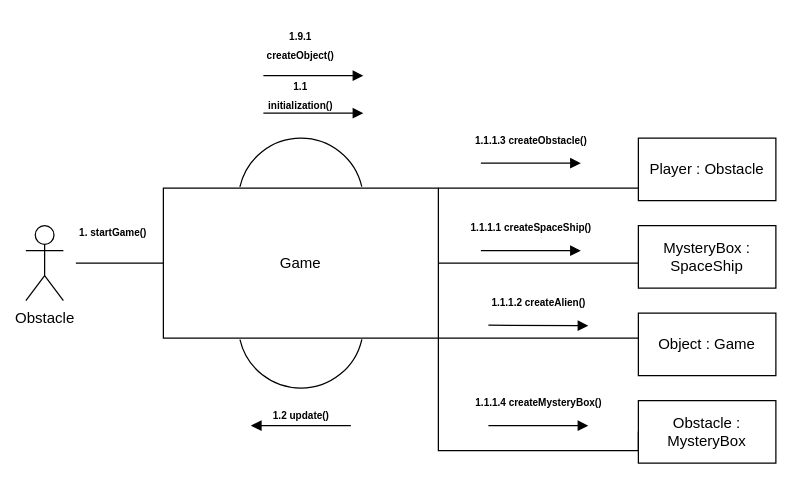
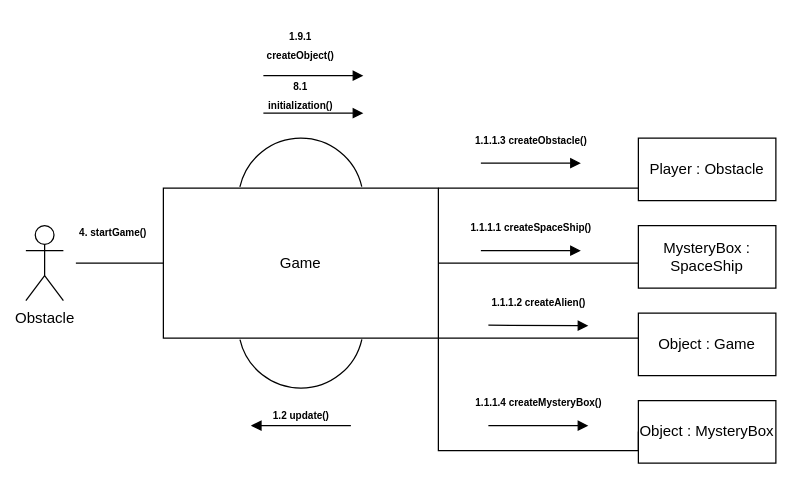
- <mxCell id="19" value="&lt;font style=&quot;font-size: 8px;&quot;&gt;&lt;b&gt;1.1 initialization()&lt;/b&gt;&lt;/font&gt;" style="text;html=1;strokeColor=none;fillColor=none;align=center;verticalAlign=middle;whiteSpace=wrap;rounded=0;" vertex="1" parent="1"><mxGeometry x="210" y="60" width="60" height="30" as="geometry" /></mxCell>
+ <mxCell id="19" value="&lt;font style=&quot;font-size: 8px;&quot;&gt;&lt;b&gt;8.1 initialization()&lt;/b&gt;&lt;/font&gt;" style="text;html=1;strokeColor=none;fillColor=none;align=center;verticalAlign=middle;whiteSpace=wrap;rounded=0;" vertex="1" parent="1"><mxGeometry x="210" y="60" width="60" height="30" as="geometry" /></mxCell>
- <mxCell id="15" value="&lt;font style=&quot;font-size: 8px;&quot;&gt;&lt;b&gt;1. startGame()&lt;/b&gt;&lt;/font&gt;" style="text;html=1;strokeColor=none;fillColor=none;align=center;verticalAlign=middle;whiteSpace=wrap;rounded=0;" vertex="1" parent="1"><mxGeometry x="60" y="170" width="60" height="30" as="geometry" /></mxCell>
+ <mxCell id="15" value="&lt;font style=&quot;font-size: 8px;&quot;&gt;&lt;b&gt;4. startGame()&lt;/b&gt;&lt;/font&gt;" style="text;html=1;strokeColor=none;fillColor=none;align=center;verticalAlign=middle;whiteSpace=wrap;rounded=0;" vertex="1" parent="1"><mxGeometry x="60" y="170" width="60" height="30" as="geometry" /></mxCell>
- <mxCell id="7" value="Obstacle : MysteryBox" style="html=1;whiteSpace=wrap;" vertex="1" parent="1"><mxGeometry x="510" y="320" width="110" height="50" as="geometry" /></mxCell>
+ <mxCell id="7" value="Object : MysteryBox" style="html=1;whiteSpace=wrap;" vertex="1" parent="1"><mxGeometry x="510" y="320" width="110" height="50" as="geometry" /></mxCell>
